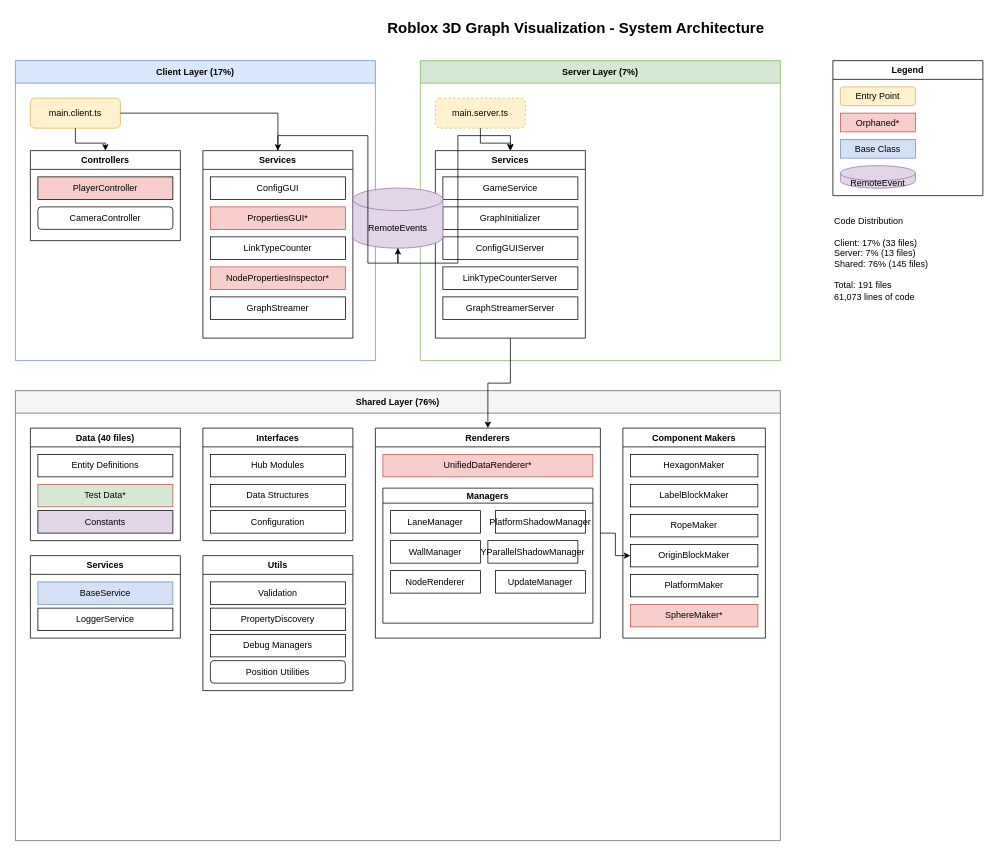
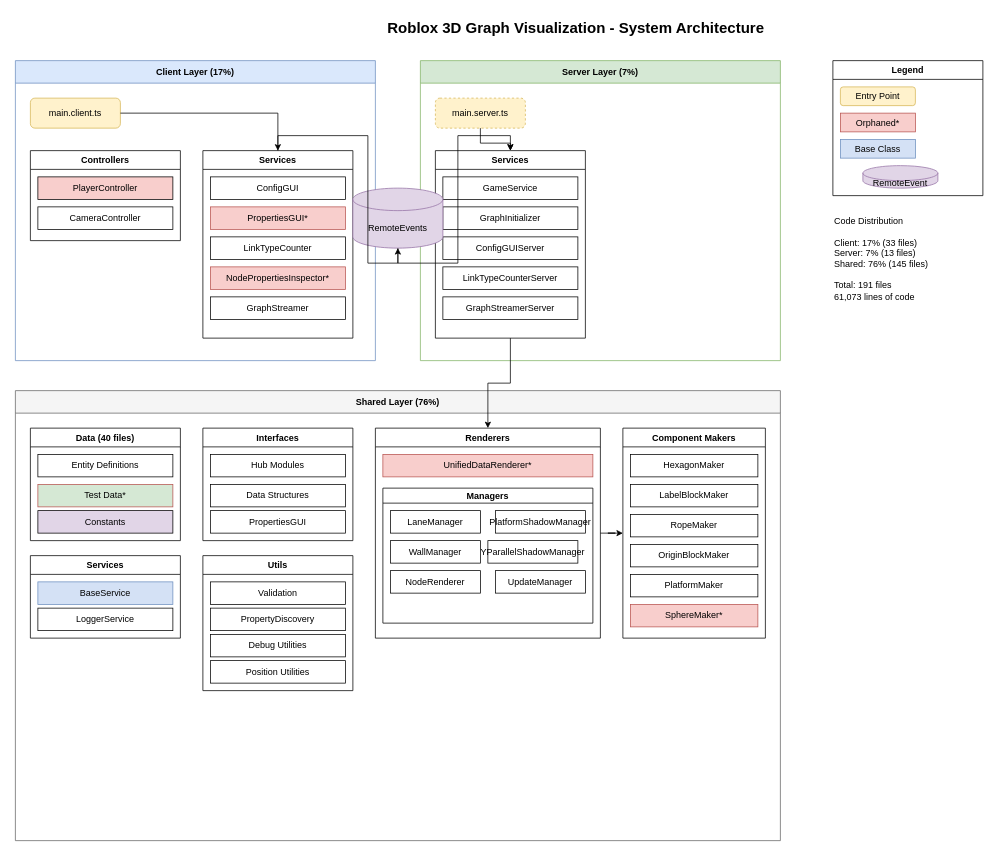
- <mxCell id="56" style="edgeStyle=orthogonalEdgeStyle;rounded=0;orthogonalLoop=1;jettySize=auto;html=1;" edge="1" parent="1" source="4" target="5"><mxGeometry relative="1" as="geometry" /></mxCell>
- <mxCell id="67" value="RemoteEvent" style="shape=cylinder3;whiteSpace=wrap;html=1;boundedLbl=1;backgroundOutline=1;size=10;fillColor=#e1d5e7;strokeColor=#9673a6;" vertex="1" parent="63"><mxGeometry x="10" y="140" width="100" height="30" as="geometry" /></mxCell>
+ <mxCell id="67" value="RemoteEvent" style="shape=cylinder3;whiteSpace=wrap;html=1;boundedLbl=1;backgroundOutline=1;size=10;fillColor=#e1d5e7;strokeColor=#9673a6;" vertex="1" parent="63"><mxGeometry x="40" y="140" width="100" height="30" as="geometry" /></mxCell>
- <mxCell id="7" value="CameraController" style="whiteSpace=wrap;html=1;rounded=1;" vertex="1" parent="5"><mxGeometry x="10" y="75" width="180" height="30" as="geometry" /></mxCell>
+ <mxCell id="7" value="CameraController" style="rounded=0;whiteSpace=wrap;html=1;" vertex="1" parent="5"><mxGeometry x="10" y="75" width="180" height="30" as="geometry" /></mxCell>
- <mxCell id="31" value="Configuration" style="rounded=0;whiteSpace=wrap;html=1;" vertex="1" parent="28"><mxGeometry x="10" y="110" width="180" height="30" as="geometry" /></mxCell>
+ <mxCell id="31" value="PropertiesGUI" style="rounded=0;whiteSpace=wrap;html=1;" vertex="1" parent="28"><mxGeometry x="10" y="110" width="180" height="30" as="geometry" /></mxCell>
- <mxCell id="62" style="edgeStyle=orthogonalEdgeStyle;rounded=0;orthogonalLoop=1;jettySize=auto;html=1;" edge="1" parent="1" source="32" target="45"><mxGeometry relative="1" as="geometry" /></mxCell>
+ <mxCell id="62" style="edgeStyle=orthogonalEdgeStyle;rounded=0;orthogonalLoop=1;jettySize=auto;html=1;" edge="1" parent="1" source="32" target="41"><mxGeometry relative="1" as="geometry" /></mxCell>
- <mxCell id="54" value="Debug Managers" style="rounded=0;whiteSpace=wrap;html=1;" vertex="1" parent="51"><mxGeometry x="10" y="105" width="180" height="30" as="geometry" /></mxCell>
+ <mxCell id="54" value="Debug Utilities" style="rounded=0;whiteSpace=wrap;html=1;" vertex="1" parent="51"><mxGeometry x="10" y="105" width="180" height="30" as="geometry" /></mxCell>
- <mxCell id="55" value="Position Utilities" style="whiteSpace=wrap;html=1;rounded=1;" vertex="1" parent="51"><mxGeometry x="10" y="140" width="180" height="30" as="geometry" /></mxCell>
+ <mxCell id="55" value="Position Utilities" style="rounded=0;whiteSpace=wrap;html=1;" vertex="1" parent="51"><mxGeometry x="10" y="140" width="180" height="30" as="geometry" /></mxCell>
